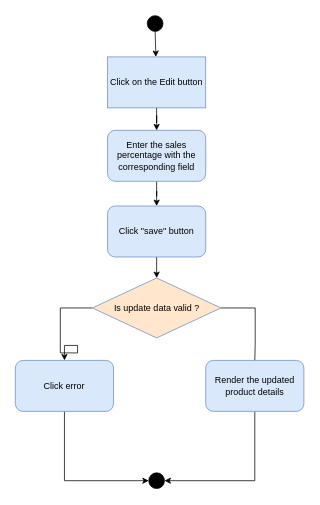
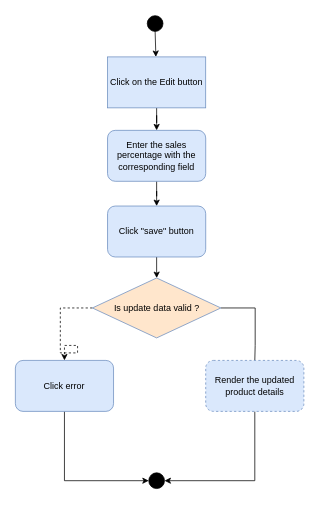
- <mxCell id="11" style="edgeStyle=orthogonalEdgeStyle;rounded=0;orthogonalLoop=1;jettySize=auto;html=1;entryX=0.5;entryY=0;entryDx=0;entryDy=0;" edge="1" parent="1" source="13" target="15"><mxGeometry relative="1" as="geometry"><Array as="points"><mxPoint x="80" y="410" /><mxPoint x="80" y="470" /><mxPoint x="103" y="470" /><mxPoint x="103" y="460" /><mxPoint x="86" y="460" /></Array></mxGeometry></mxCell>
+ <mxCell id="11" style="edgeStyle=orthogonalEdgeStyle;rounded=0;orthogonalLoop=1;jettySize=auto;html=1;entryX=0.5;entryY=0;entryDx=0;entryDy=0;dashed=1;" edge="1" parent="1" source="13" target="15"><mxGeometry relative="1" as="geometry"><Array as="points"><mxPoint x="80" y="410" /><mxPoint x="80" y="470" /><mxPoint x="103" y="470" /><mxPoint x="103" y="460" /><mxPoint x="86" y="460" /></Array></mxGeometry></mxCell>
- <mxCell id="17" value="Render the updated product details" style="rounded=1;whiteSpace=wrap;html=1;fillColor=#dae8fc;strokeColor=#6c8ebf;" vertex="1" parent="1"><mxGeometry x="274" y="480" width="131" height="68" as="geometry" /></mxCell>
+ <mxCell id="17" value="Render the updated product details" style="rounded=1;whiteSpace=wrap;html=1;fillColor=#dae8fc;strokeColor=#6c8ebf;dashed=1;" vertex="1" parent="1"><mxGeometry x="274" y="480" width="131" height="68" as="geometry" /></mxCell>
